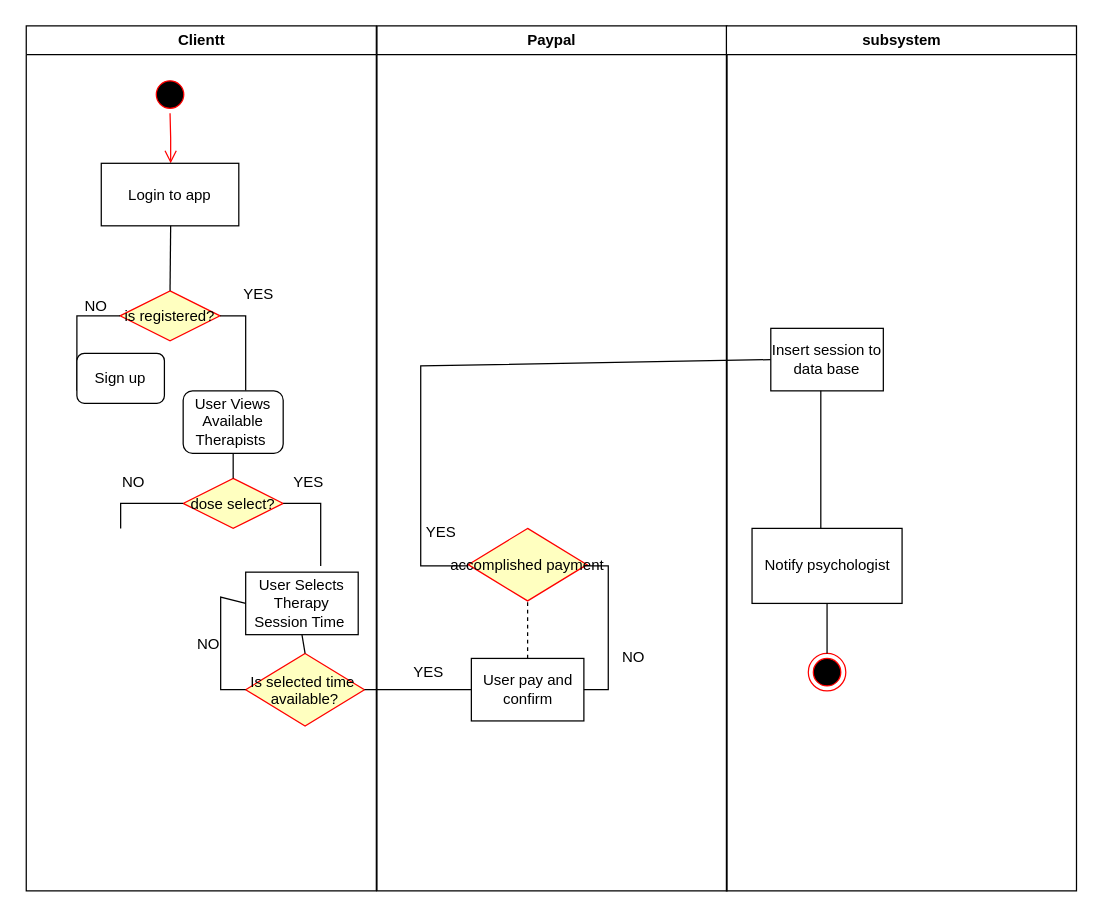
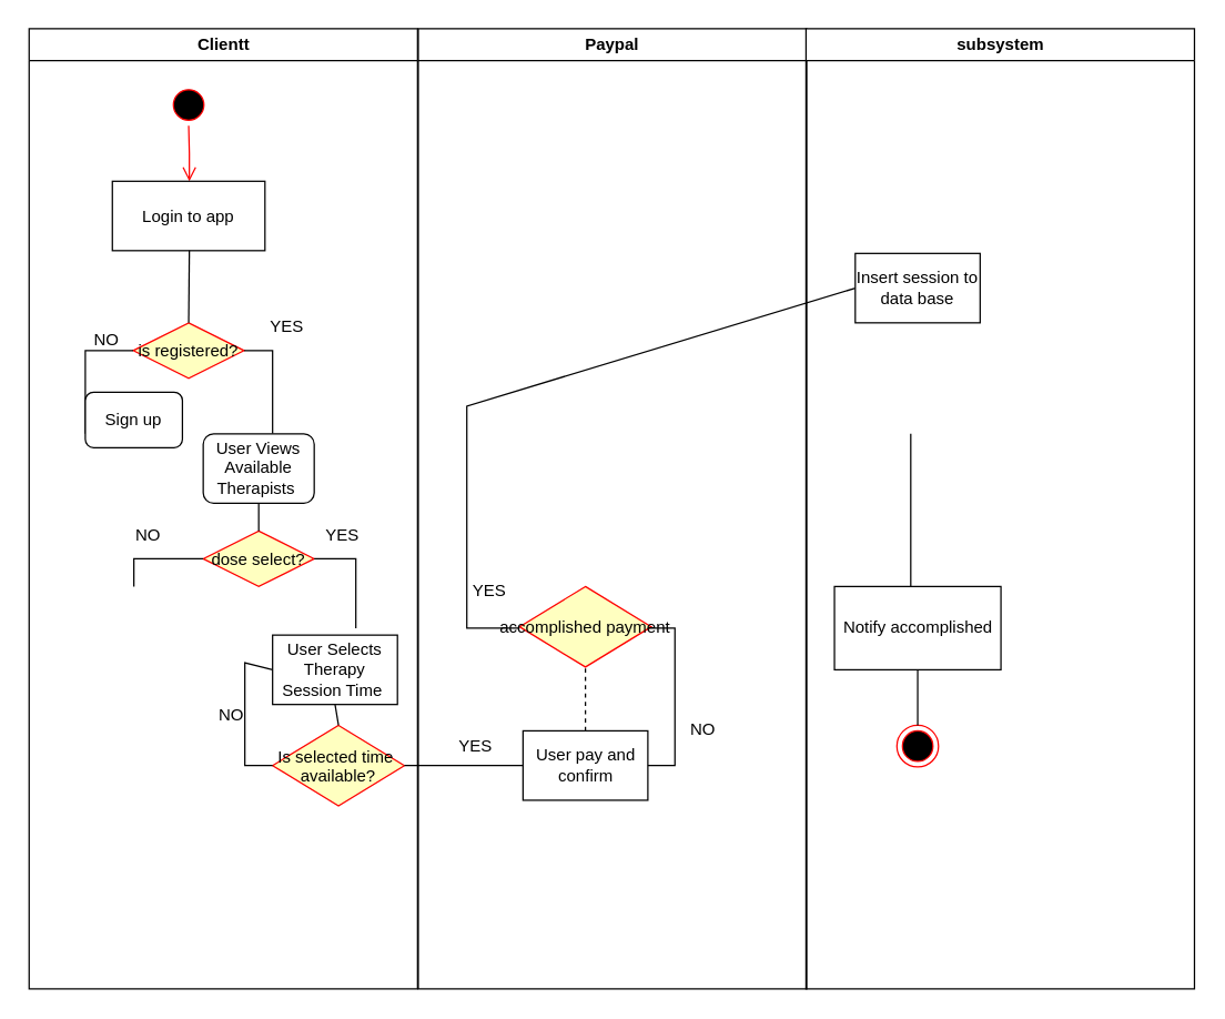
- <mxCell id="30" value="Insert session to data base" style="whiteSpace=wrap;html=1;" vertex="1" parent="28"><mxGeometry x="35.5" y="242" width="90" height="50" as="geometry" /></mxCell>
+ <mxCell id="30" value="Insert session to data base" style="whiteSpace=wrap;html=1;" vertex="1" parent="28"><mxGeometry x="35.5" y="162" width="90" height="50" as="geometry" /></mxCell>
- <mxCell id="33" value="Notify psychologist" style="text;html=1;align=center;verticalAlign=middle;resizable=0;points=[];autosize=1;strokeColor=none;fillColor=none;" vertex="1" parent="28"><mxGeometry x="20.5" y="417" width="120" height="30" as="geometry" /></mxCell>
+ <mxCell id="33" value="Notify accomplished" style="text;html=1;align=center;verticalAlign=middle;resizable=0;points=[];autosize=1;strokeColor=none;fillColor=none;" vertex="1" parent="28"><mxGeometry x="20.5" y="417" width="120" height="30" as="geometry" /></mxCell>
